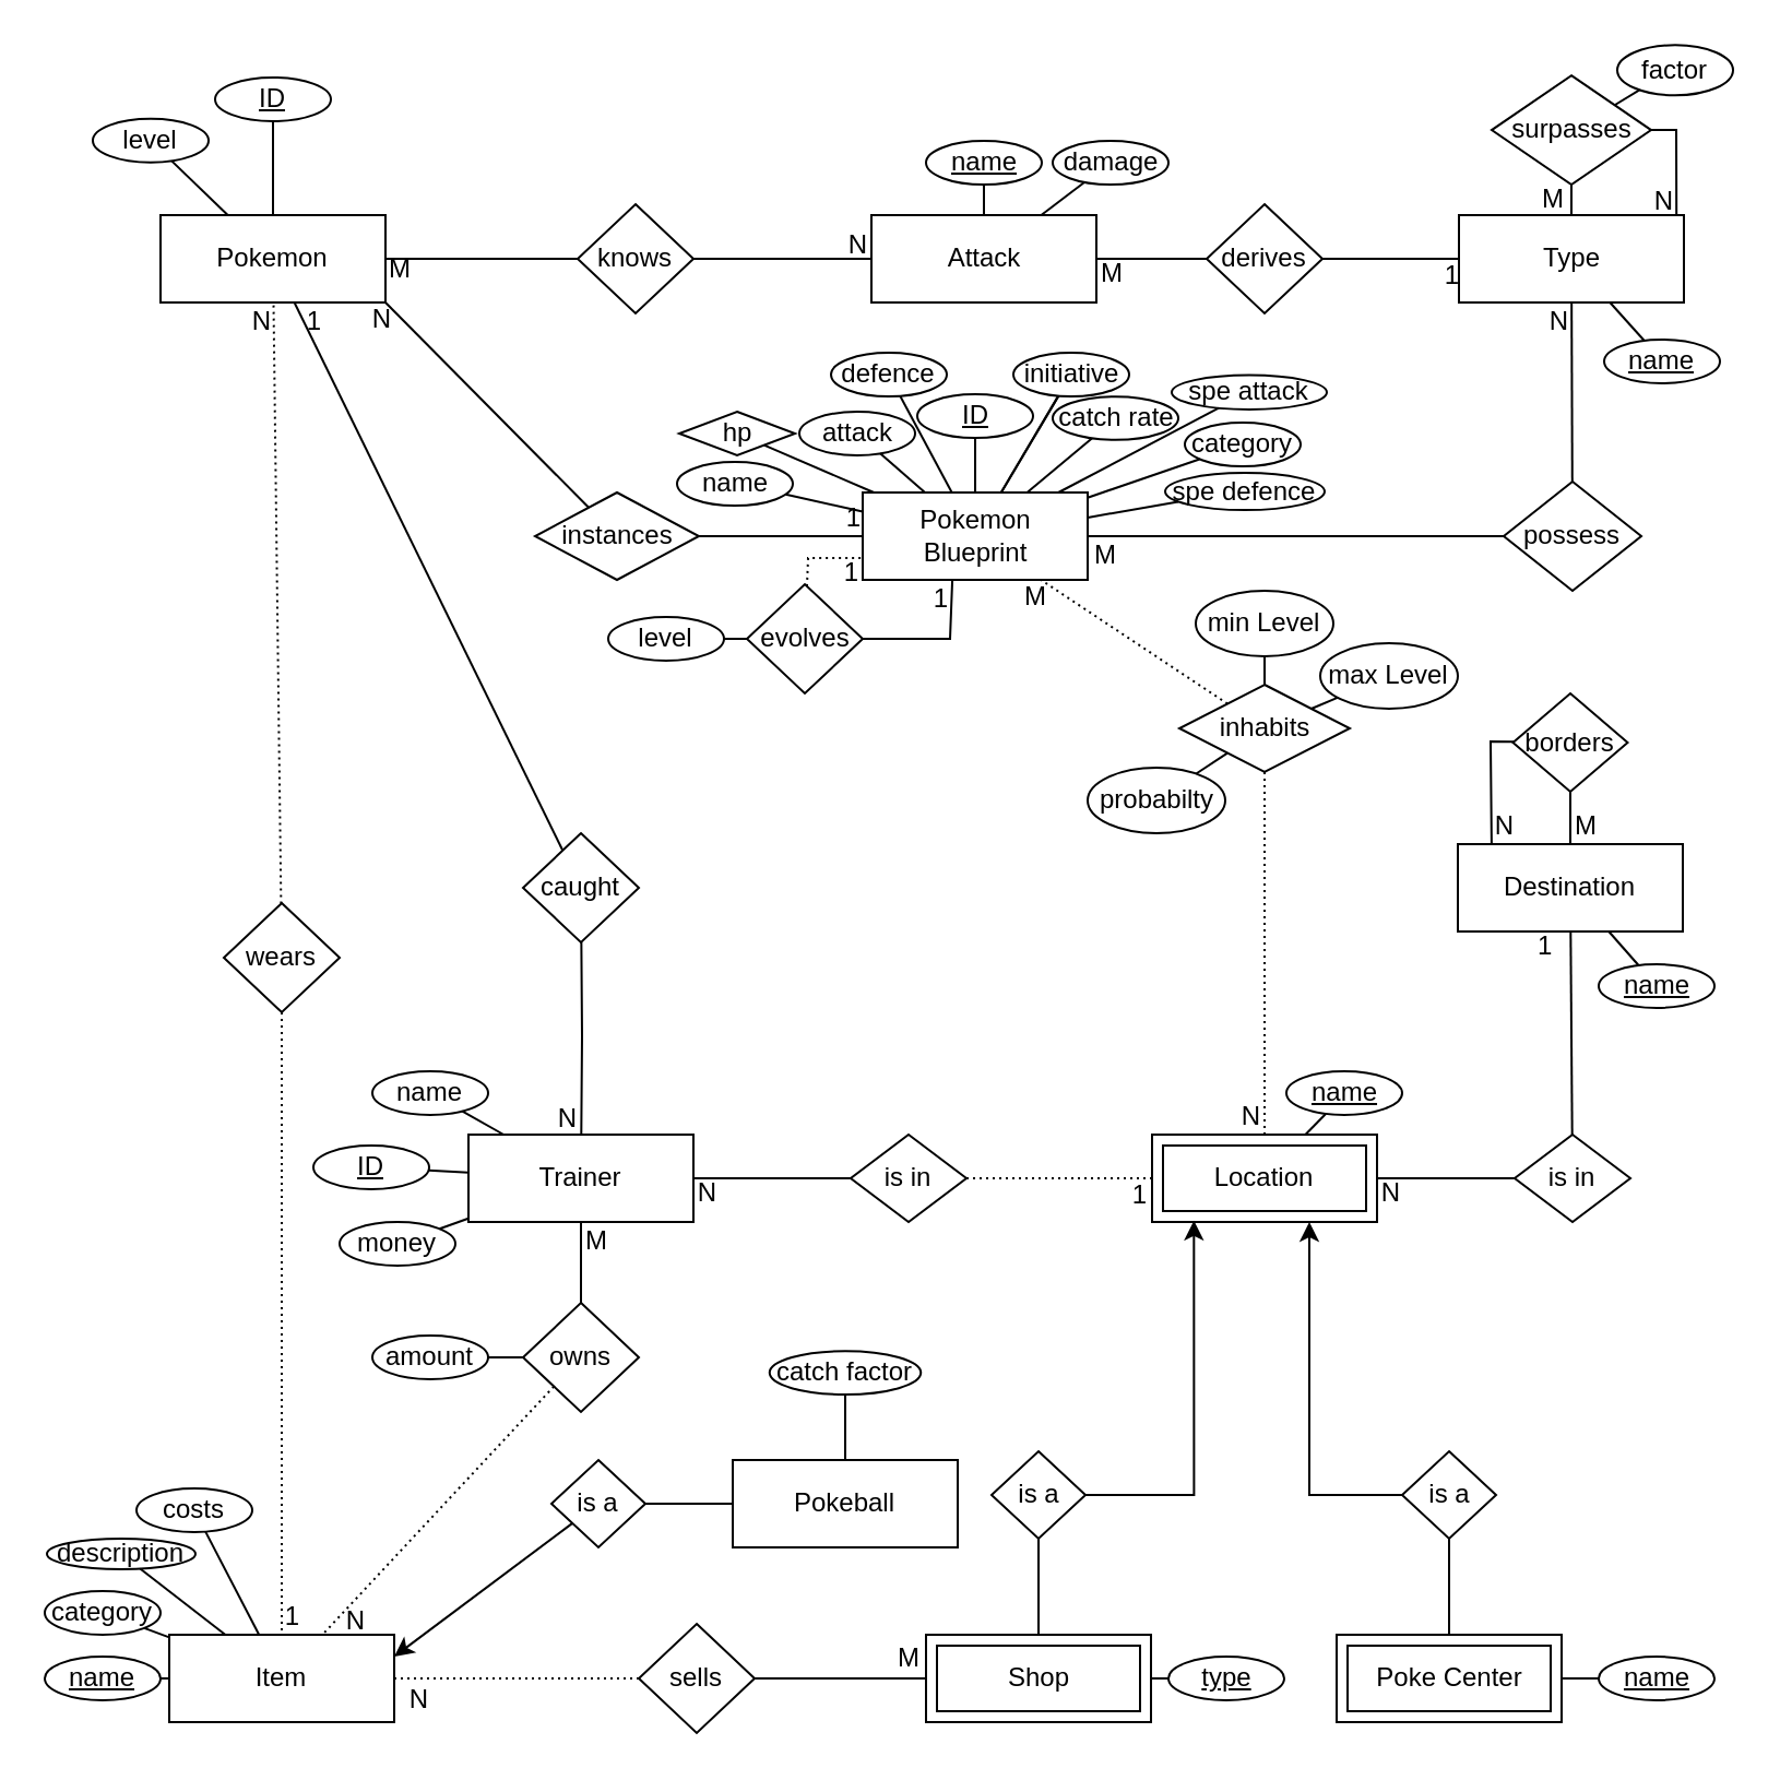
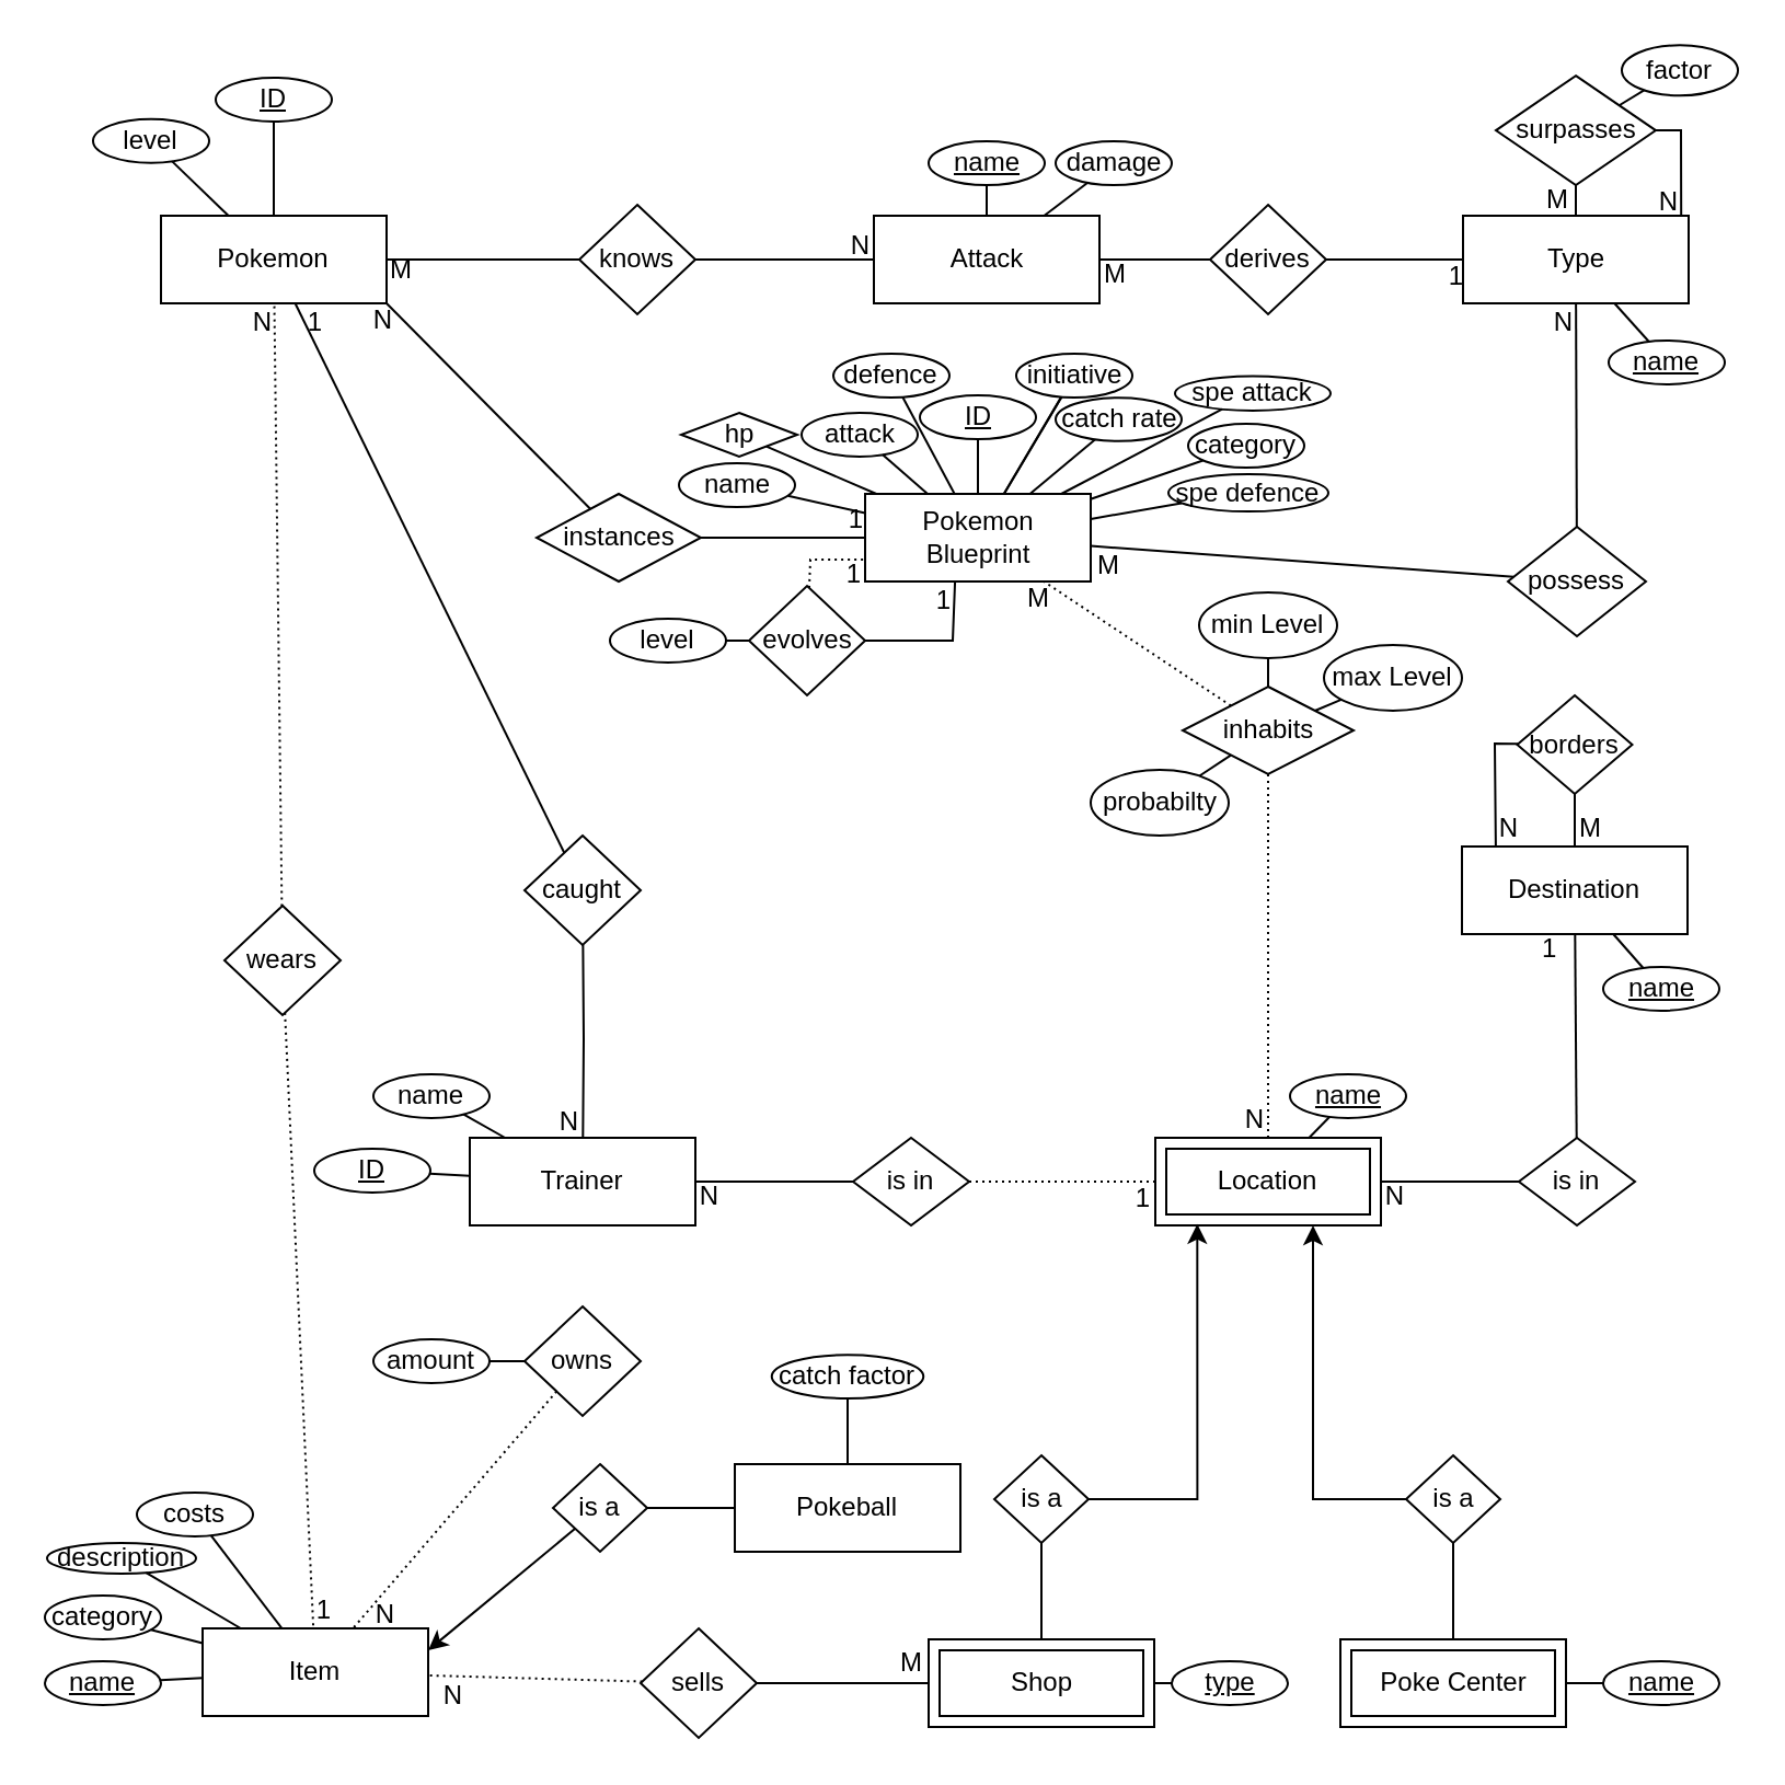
- <mxCell id="37" value="possess" style="shape=rhombus;perimeter=rhombusPerimeter;whiteSpace=wrap;html=1;align=center;" parent="1" vertex="1"><mxGeometry x="688" y="220" width="63" height="50" as="geometry" /></mxCell>
+ <mxCell id="37" value="possess" style="shape=rhombus;perimeter=rhombusPerimeter;whiteSpace=wrap;html=1;align=center;" parent="1" vertex="1"><mxGeometry x="688" y="240" width="63" height="50" as="geometry" /></mxCell>
- <mxCell id="82" value="" style="endArrow=none;html=1;rounded=0;elbow=vertical;" parent="1" source="4" target="81" edge="1"><mxGeometry relative="1" as="geometry"><mxPoint x="170" y="476" as="sourcePoint" /><mxPoint x="347" y="576" as="targetPoint" /></mxGeometry></mxCell>
- <mxCell id="81" value="money" style="ellipse;whiteSpace=wrap;html=1;align=center;" parent="1" vertex="1"><mxGeometry x="155" y="559" width="53" height="20" as="geometry" /></mxCell>
- <mxCell id="11" value="" style="endArrow=none;html=1;rounded=0;" parent="1" source="10" target="4" edge="1"><mxGeometry relative="1" as="geometry"><mxPoint x="265.62" y="634.113" as="sourcePoint" /><mxPoint x="266" y="555" as="targetPoint" /></mxGeometry></mxCell>
- <mxCell id="12" value="M" style="resizable=0;html=1;whiteSpace=wrap;align=right;verticalAlign=bottom;" parent="11" connectable="0" vertex="1"><mxGeometry x="1" relative="1" as="geometry"><mxPoint x="13" y="17" as="offset" /></mxGeometry></mxCell>
- <mxCell id="9" value="Item" style="whiteSpace=wrap;html=1;align=center;" parent="1" vertex="1"><mxGeometry x="77" y="748" width="103" height="40" as="geometry" /></mxCell>
+ <mxCell id="9" value="Item" style="whiteSpace=wrap;html=1;align=center;" parent="1" vertex="1"><mxGeometry x="92" y="743" width="103" height="40" as="geometry" /></mxCell>
